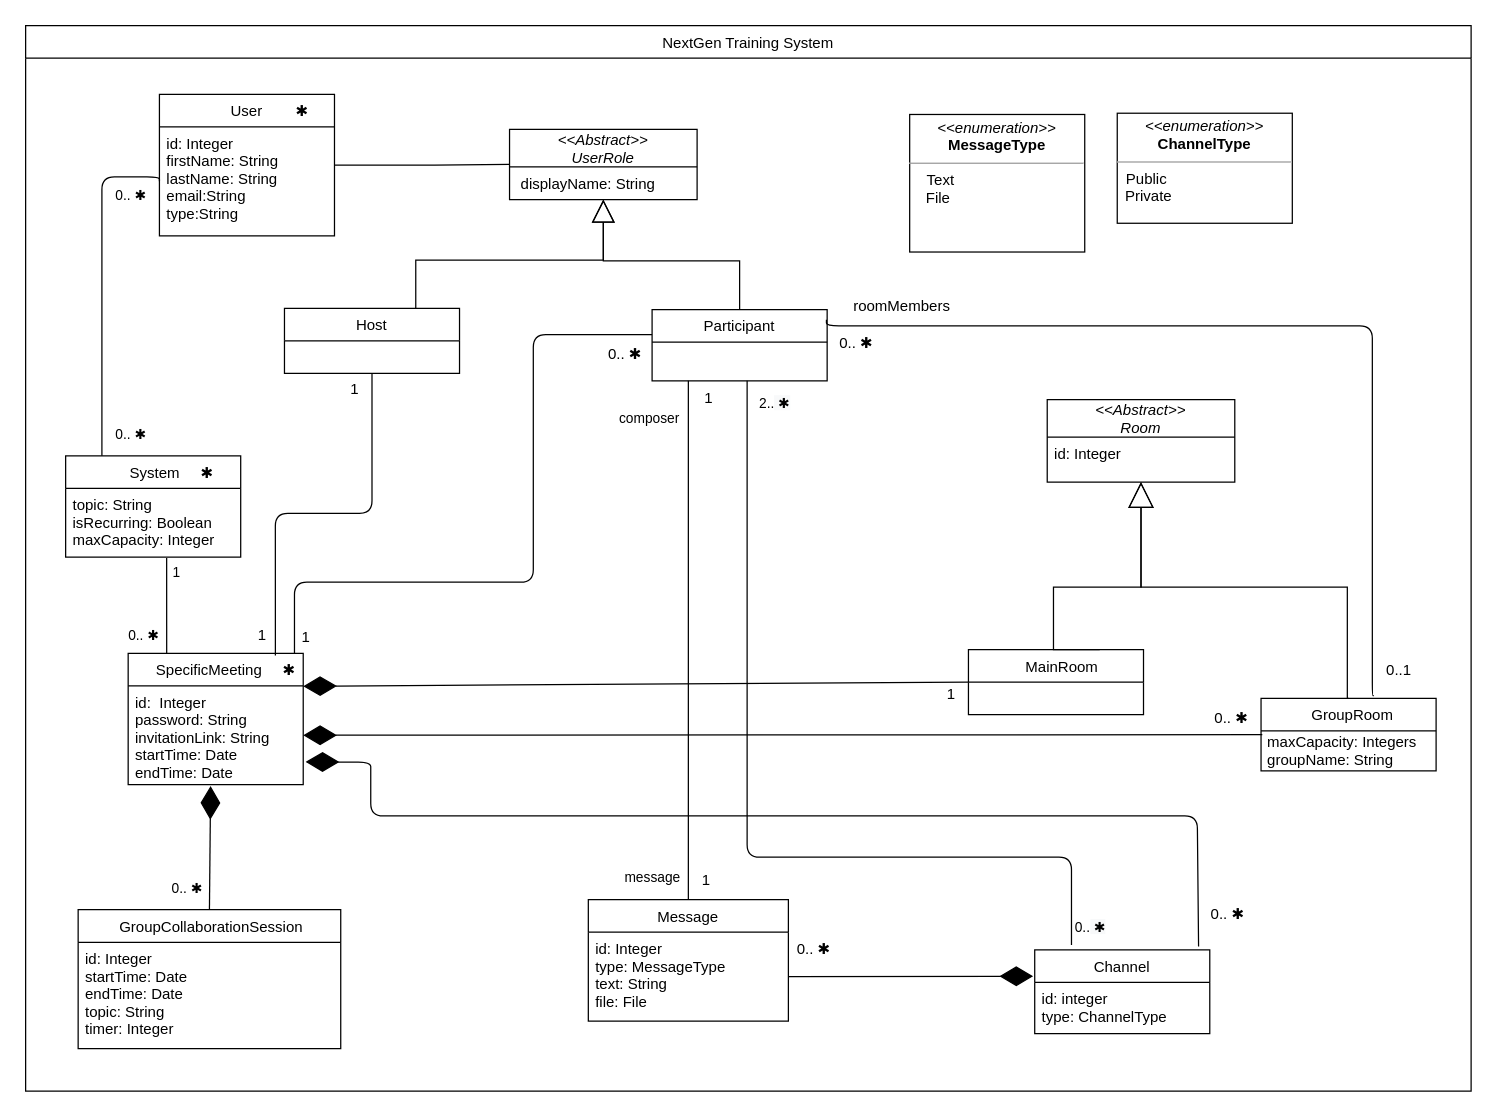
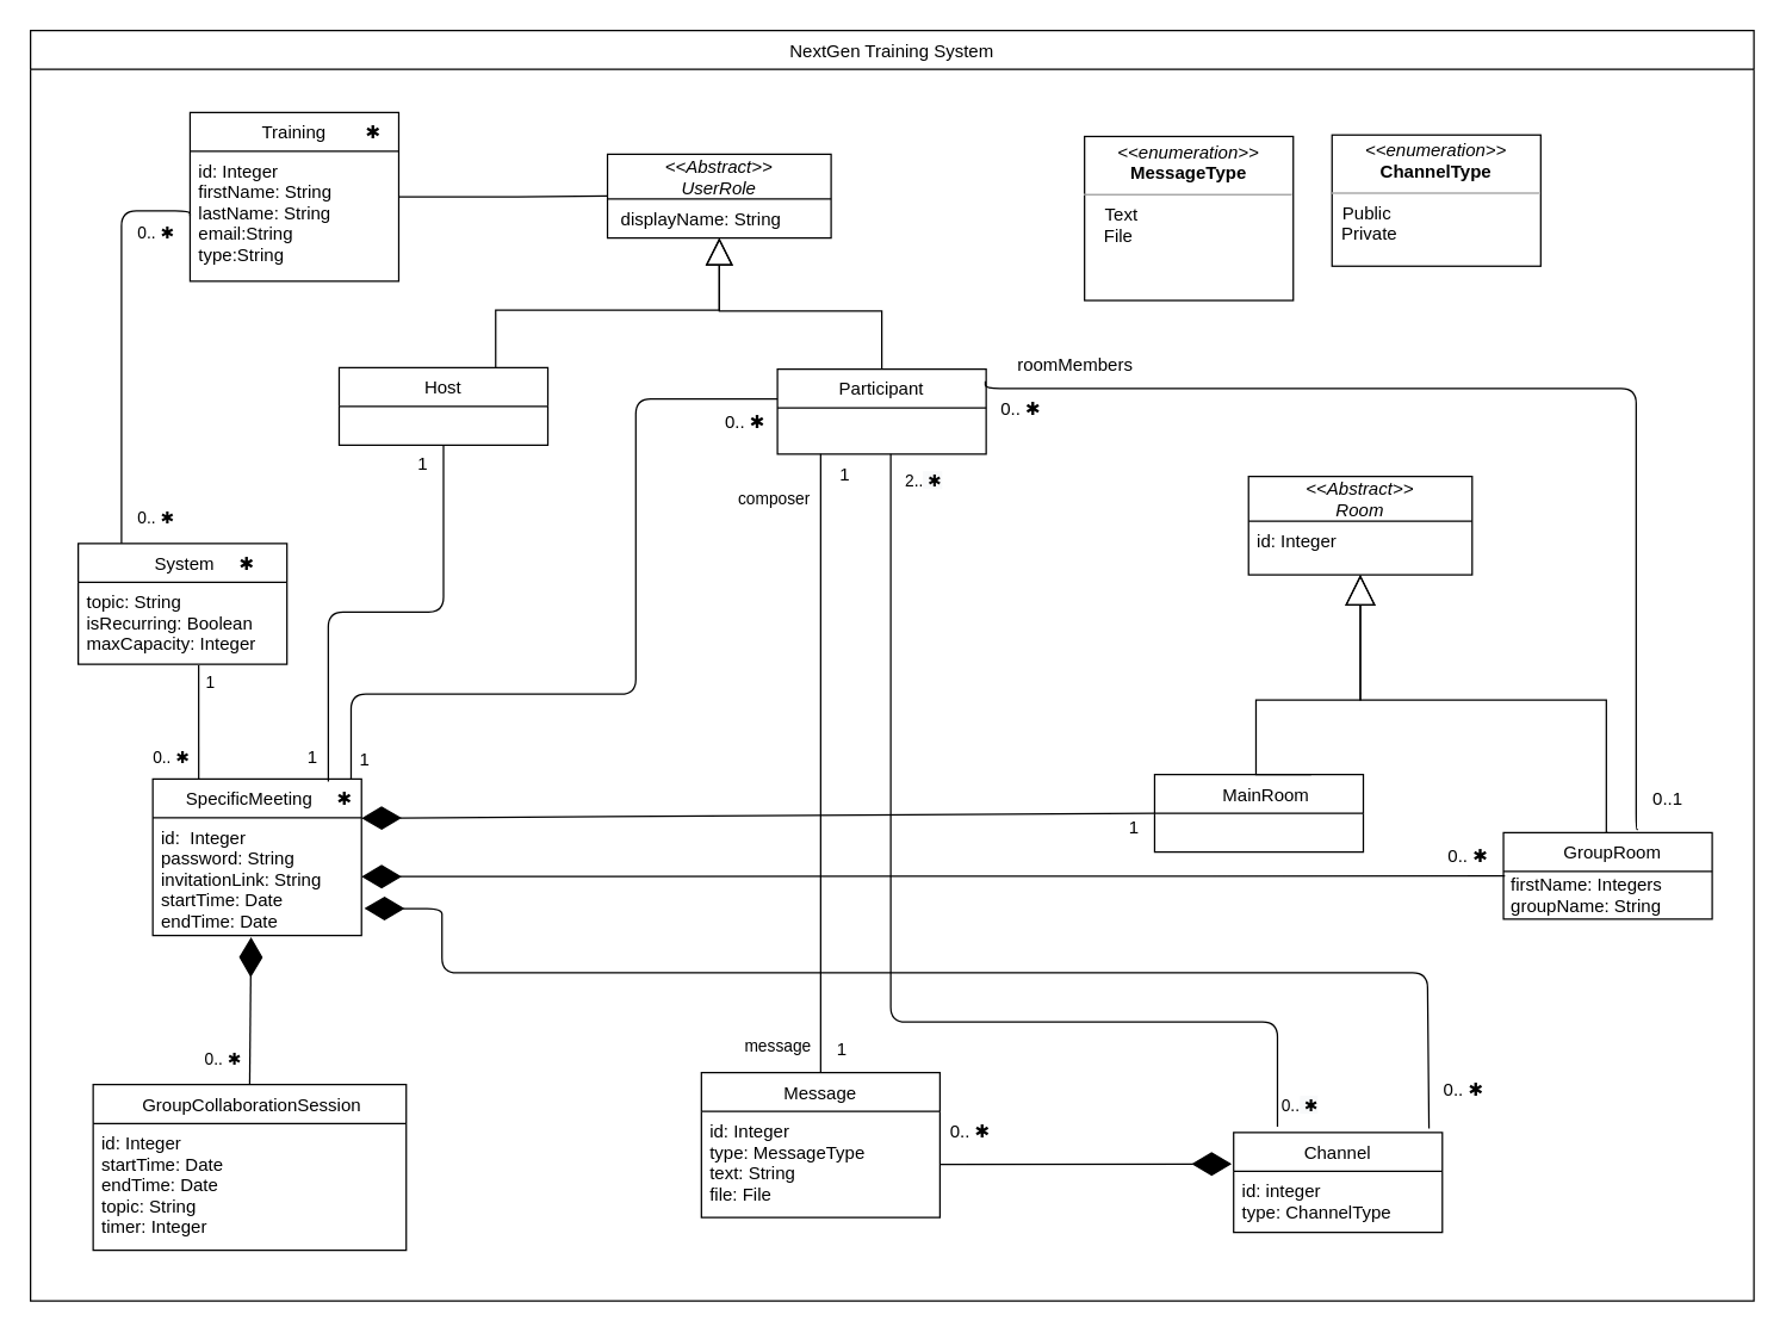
- <mxCell id="2" value="           User        ✱" style="swimlane;fontStyle=0;childLayout=stackLayout;horizontal=1;startSize=26;fillColor=none;horizontalStack=0;resizeParent=1;resizeParentMax=0;resizeLast=0;collapsible=1;marginBottom=0;" parent="1" vertex="1"><mxGeometry x="127" y="75" width="140" height="113" as="geometry" /></mxCell>
+ <mxCell id="2" value="           Training        ✱" style="swimlane;fontStyle=0;childLayout=stackLayout;horizontal=1;startSize=26;fillColor=none;horizontalStack=0;resizeParent=1;resizeParentMax=0;resizeLast=0;collapsible=1;marginBottom=0;" parent="1" vertex="1"><mxGeometry x="127" y="75" width="140" height="113" as="geometry" /></mxCell>
- <mxCell id="19" value="&amp;nbsp;maxCapacity: Integers&lt;br&gt;&amp;nbsp;groupName: String" style="text;html=1;align=left;verticalAlign=middle;resizable=0;points=[];autosize=1;" parent="18" vertex="1"><mxGeometry y="26" width="140" height="32" as="geometry" /></mxCell>
+ <mxCell id="19" value="&amp;nbsp;firstName: Integers&lt;br&gt;&amp;nbsp;groupName: String" style="text;html=1;align=left;verticalAlign=middle;resizable=0;points=[];autosize=1;" parent="18" vertex="1"><mxGeometry y="26" width="140" height="32" as="geometry" /></mxCell>
